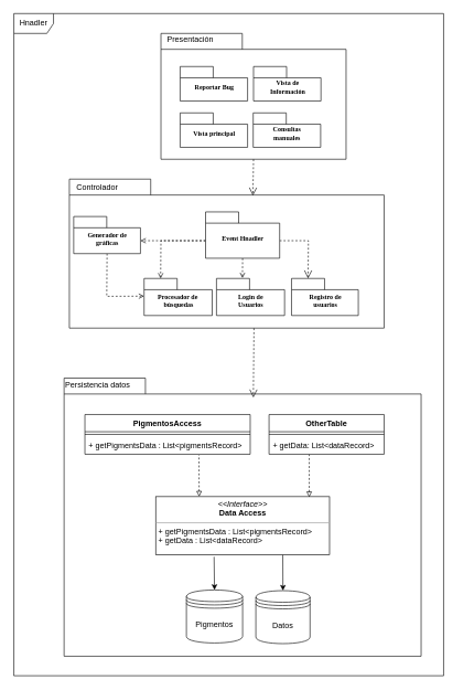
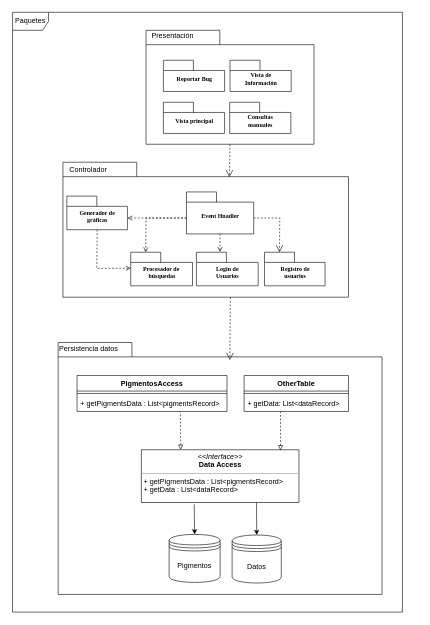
- <mxCell id="39" value="Hnadler" style="shape=umlFrame;whiteSpace=wrap;html=1;" vertex="1" parent="1"><mxGeometry x="20" y="20" width="650" height="1000" as="geometry" /></mxCell>
+ <mxCell id="39" value="Paquetes" style="shape=umlFrame;whiteSpace=wrap;html=1;" vertex="1" parent="1"><mxGeometry x="20" y="20" width="650" height="1000" as="geometry" /></mxCell>
